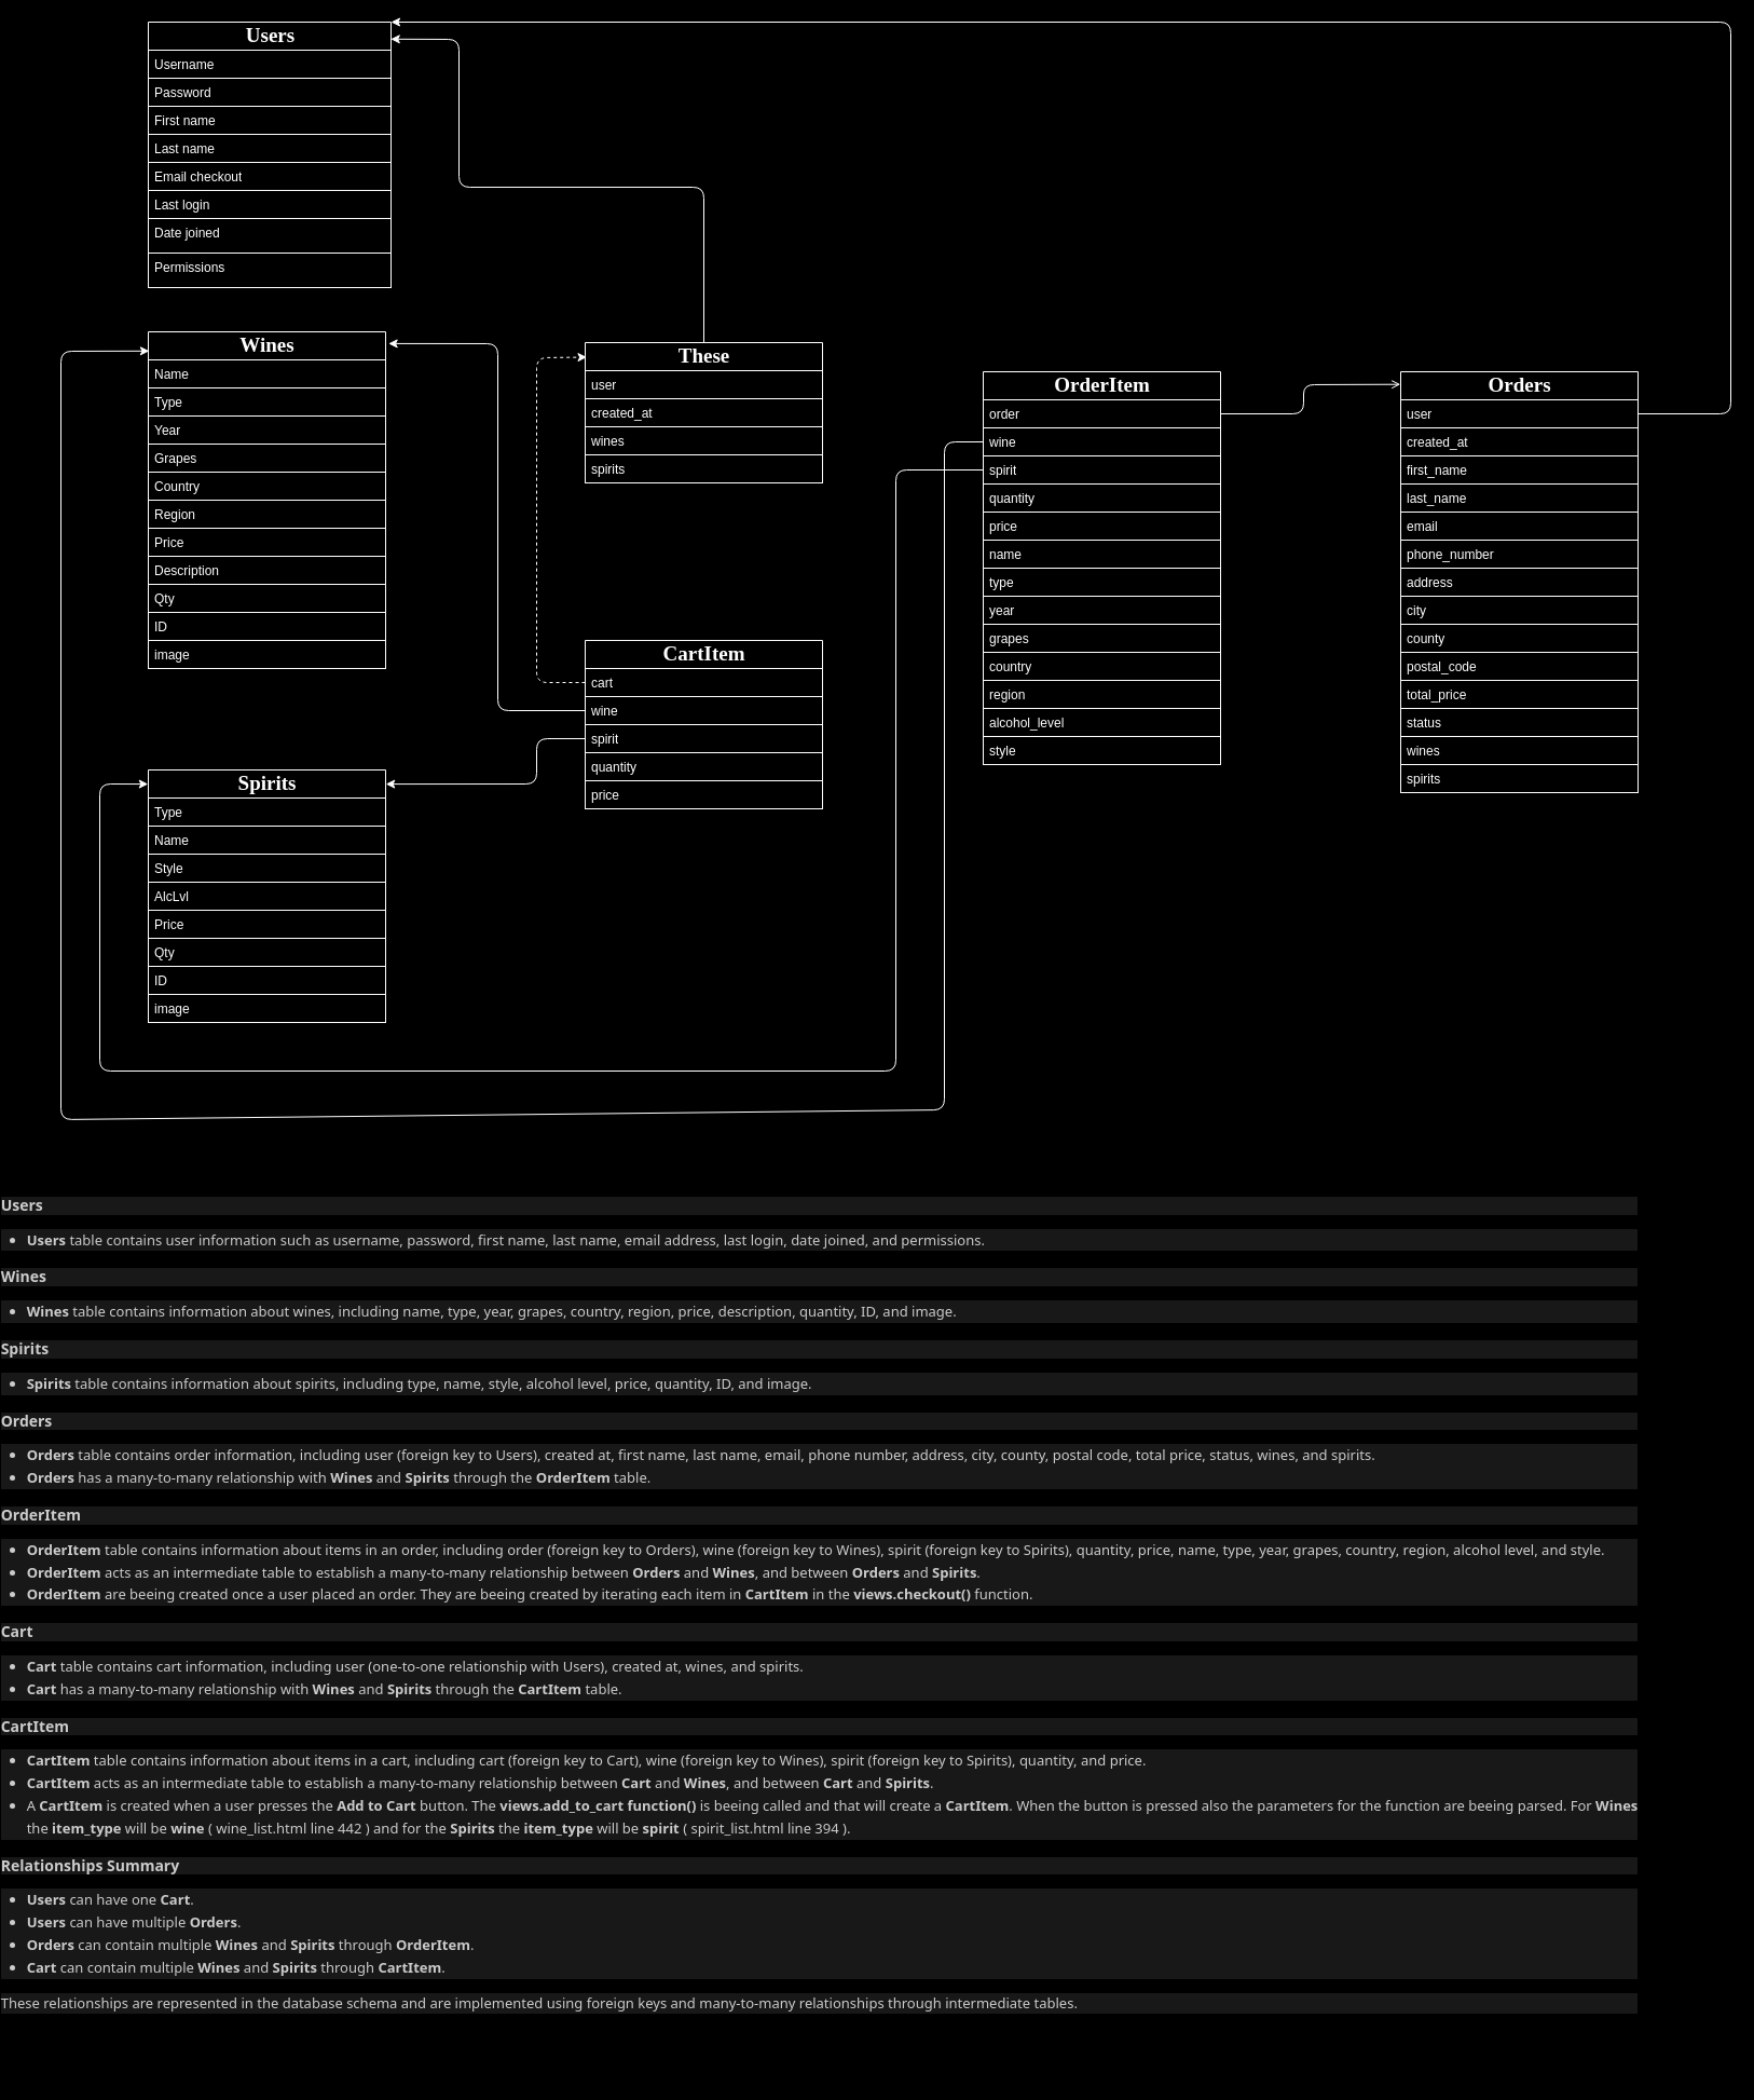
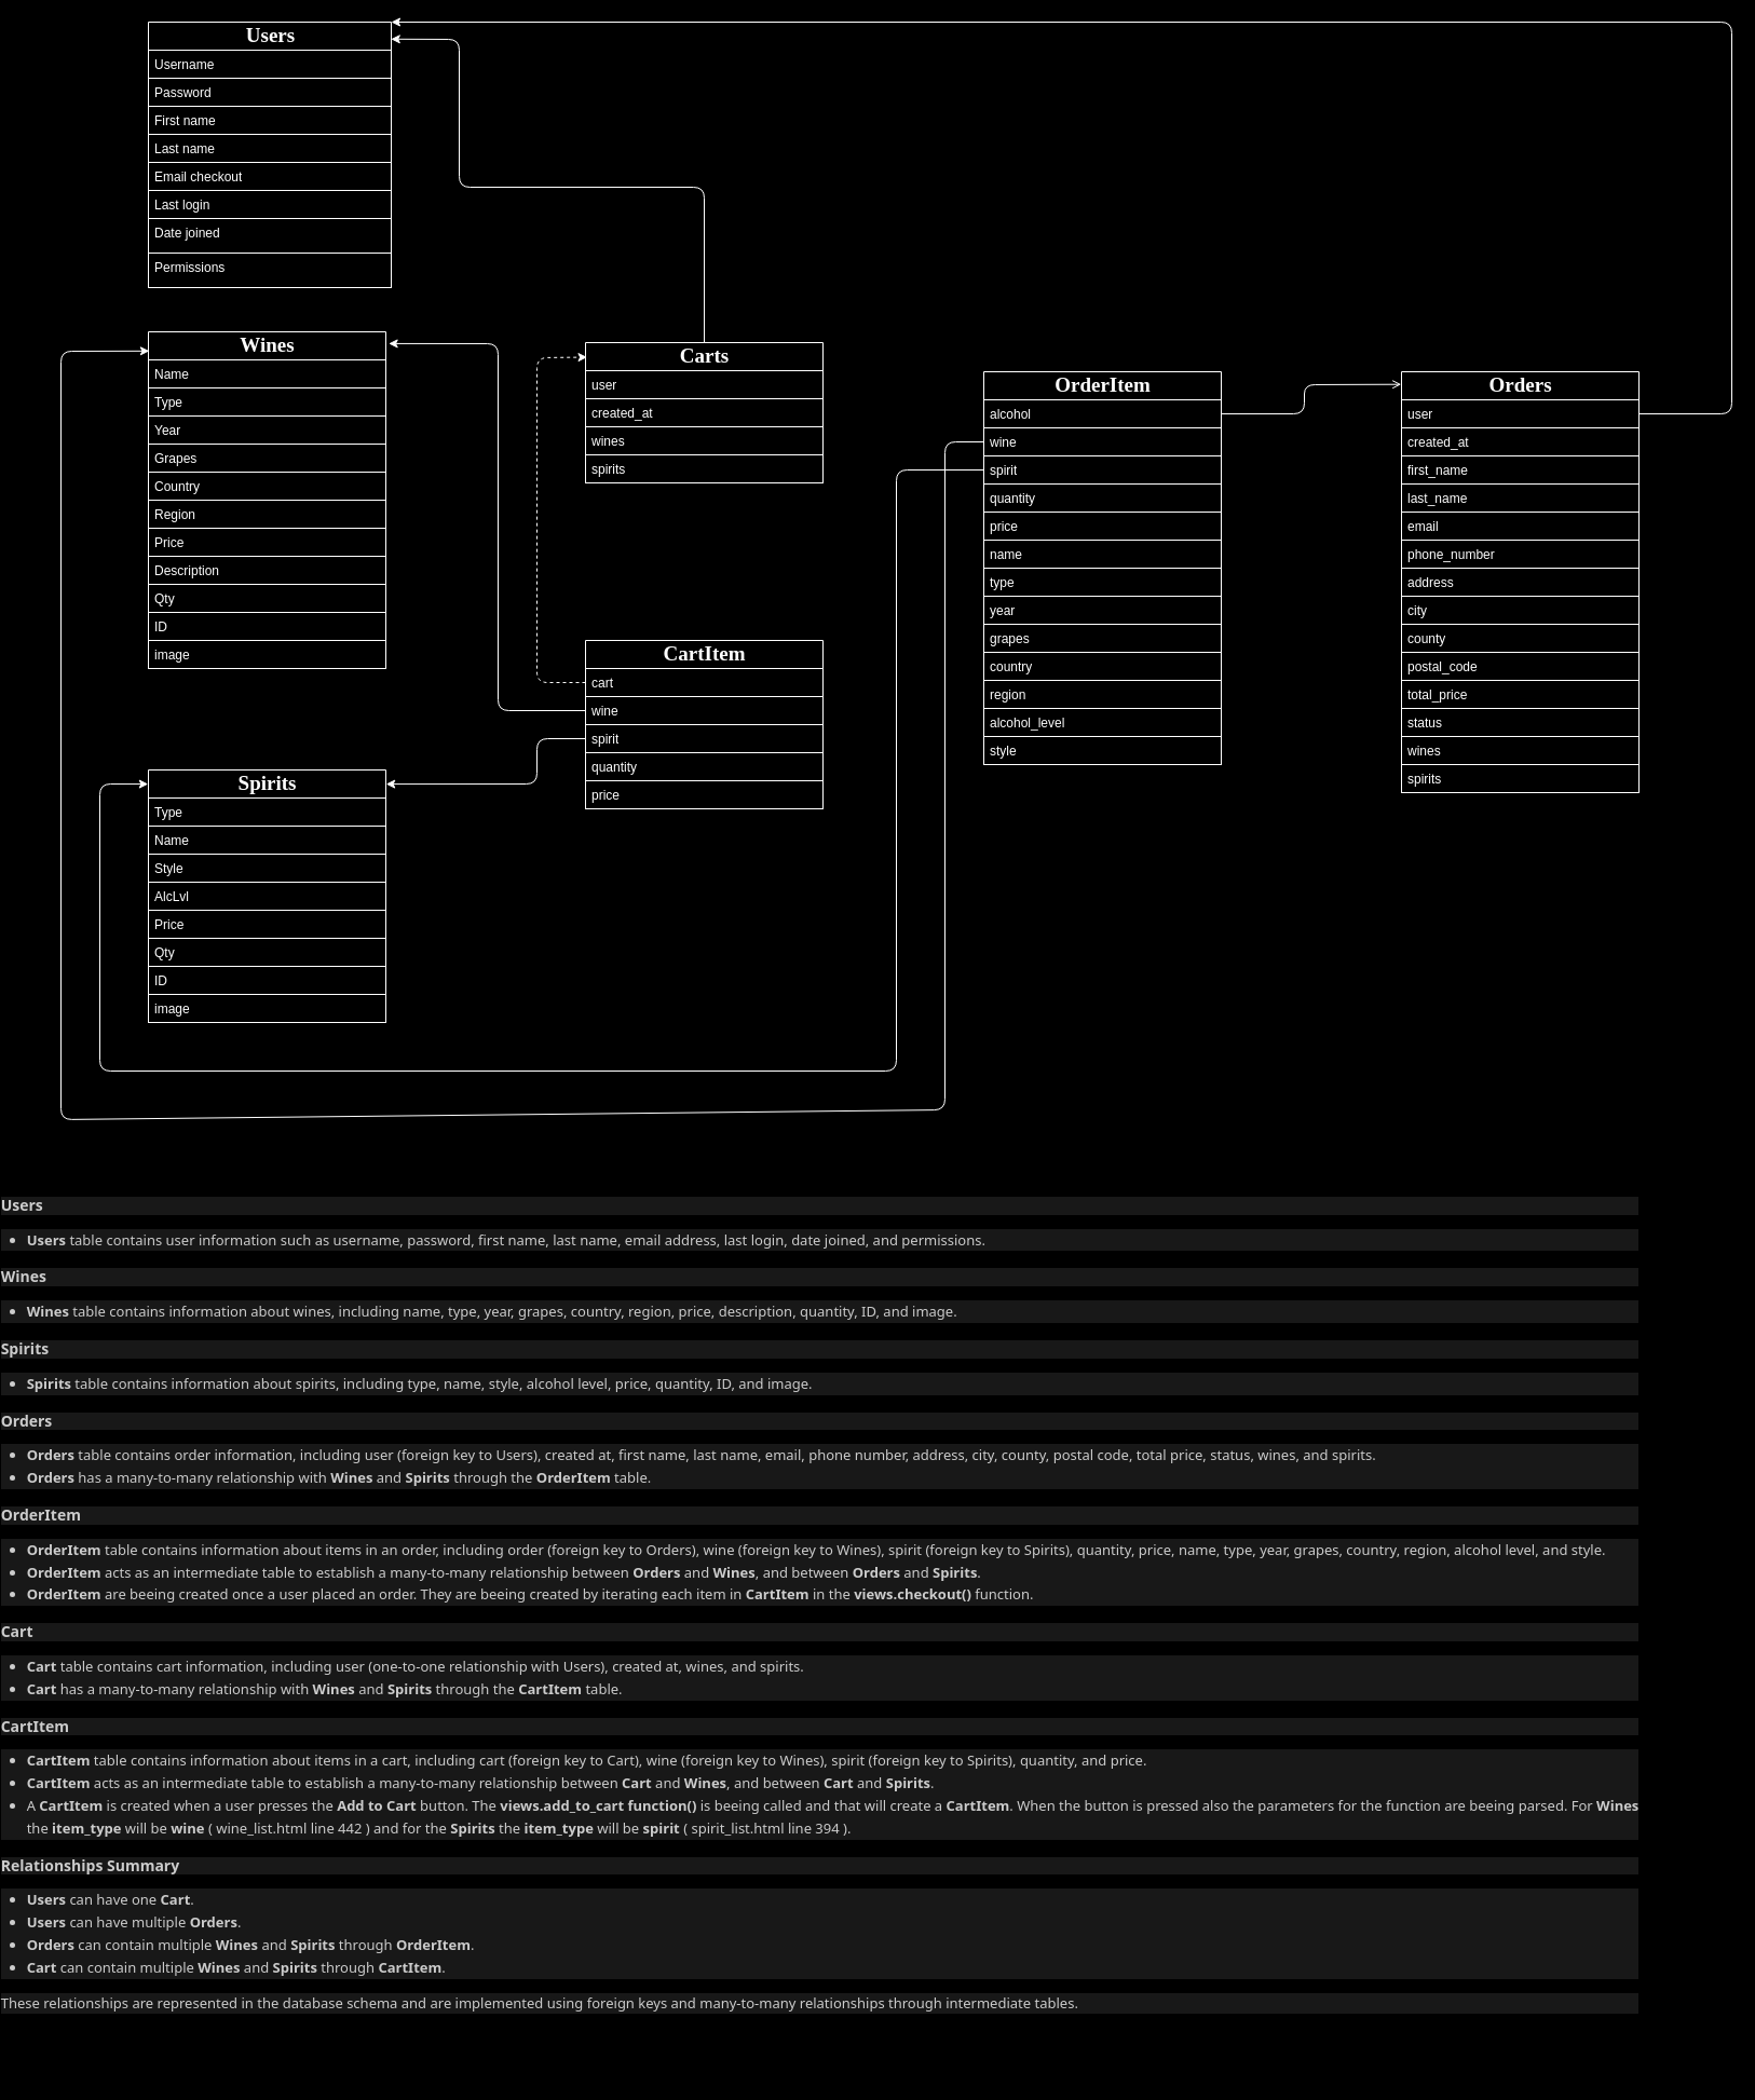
- <mxCell id="53" value="These" style="swimlane;fontStyle=1;childLayout=stackLayout;horizontal=1;startSize=26;fillColor=none;horizontalStack=0;resizeParent=1;resizeParentMax=0;resizeLast=0;collapsible=1;marginBottom=0;html=1;rounded=0;shadow=0;glass=0;swimlaneLine=1;strokeColor=#FFFFFF;fontSize=19;verticalAlign=middle;fontFamily=Times New Roman;fontColor=#FFFFFF;labelBackgroundColor=none;labelBorderColor=none;" parent="1" vertex="1"><mxGeometry x="528" y="317" width="220" height="130" as="geometry"><mxRectangle x="522" y="-2907" width="81" height="36" as="alternateBounds" /></mxGeometry></mxCell>
+ <mxCell id="53" value="Carts" style="swimlane;fontStyle=1;childLayout=stackLayout;horizontal=1;startSize=26;fillColor=none;horizontalStack=0;resizeParent=1;resizeParentMax=0;resizeLast=0;collapsible=1;marginBottom=0;html=1;rounded=0;shadow=0;glass=0;swimlaneLine=1;strokeColor=#FFFFFF;fontSize=19;verticalAlign=middle;fontFamily=Times New Roman;fontColor=#FFFFFF;labelBackgroundColor=none;labelBorderColor=none;" parent="1" vertex="1"><mxGeometry x="528" y="317" width="220" height="130" as="geometry"><mxRectangle x="522" y="-2907" width="81" height="36" as="alternateBounds" /></mxGeometry></mxCell>
- <mxCell id="33" value="order" style="text;strokeColor=#FFFFFF;fillColor=none;align=left;verticalAlign=top;spacingLeft=4;spacingRight=4;overflow=hidden;rotatable=0;points=[[0,0.5],[1,0.5]];portConstraint=eastwest;whiteSpace=wrap;html=1;fontColor=#FFFFFF;" parent="32" vertex="1"><mxGeometry y="26" width="220" height="26" as="geometry" /></mxCell>
+ <mxCell id="33" value="alcohol" style="text;strokeColor=#FFFFFF;fillColor=none;align=left;verticalAlign=top;spacingLeft=4;spacingRight=4;overflow=hidden;rotatable=0;points=[[0,0.5],[1,0.5]];portConstraint=eastwest;whiteSpace=wrap;html=1;fontColor=#FFFFFF;" parent="32" vertex="1"><mxGeometry y="26" width="220" height="26" as="geometry" /></mxCell>
